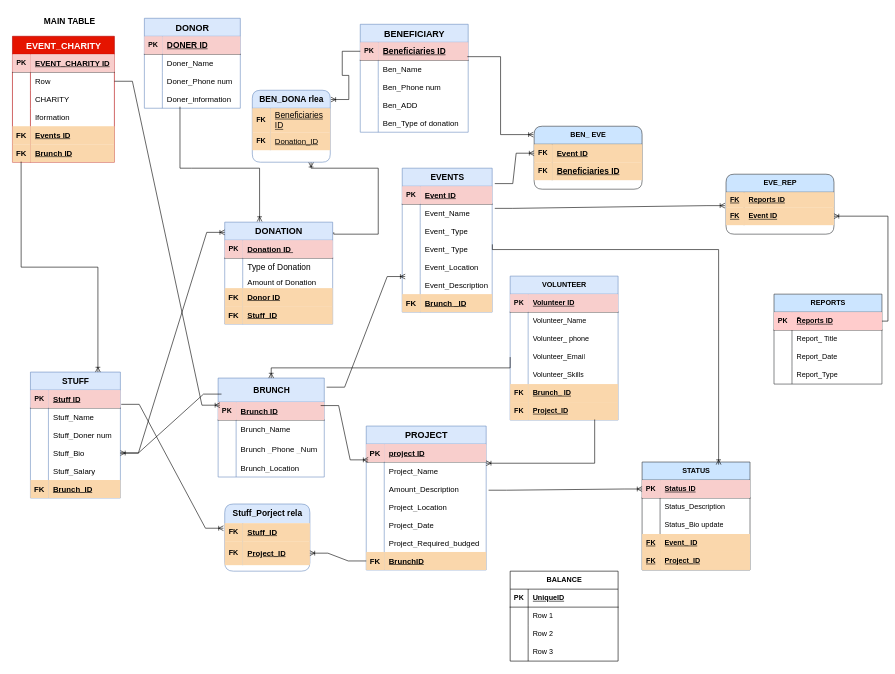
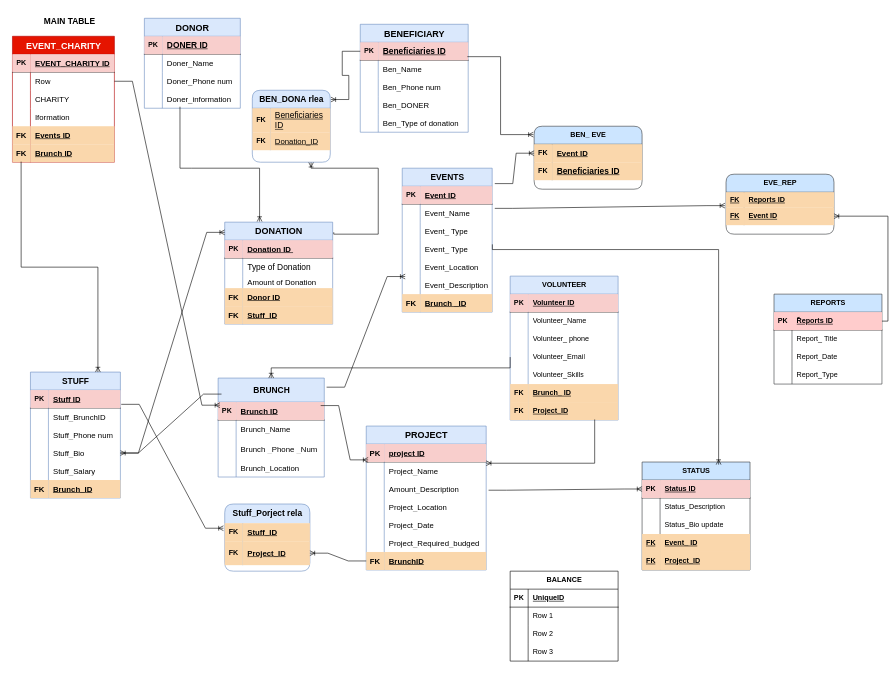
- <mxCell id="81" value="&lt;font style=&quot;font-size: 13px;&quot;&gt;Ben_ADD&lt;/font&gt;" style="shape=partialRectangle;connectable=0;fillColor=none;top=0;left=0;bottom=0;right=0;align=left;spacingLeft=6;overflow=hidden;whiteSpace=wrap;html=1;" parent="79" vertex="1"><mxGeometry x="30" width="150" height="30" as="geometry"><mxRectangle width="150" height="30" as="alternateBounds" /></mxGeometry></mxCell>
+ <mxCell id="81" value="&lt;font style=&quot;font-size: 13px;&quot;&gt;Ben_DONER&lt;/font&gt;" style="shape=partialRectangle;connectable=0;fillColor=none;top=0;left=0;bottom=0;right=0;align=left;spacingLeft=6;overflow=hidden;whiteSpace=wrap;html=1;" parent="79" vertex="1"><mxGeometry x="30" width="150" height="30" as="geometry"><mxRectangle width="150" height="30" as="alternateBounds" /></mxGeometry></mxCell>
- <mxCell id="40" value="&lt;font style=&quot;font-size: 13px;&quot;&gt;Stuff_Name&lt;span style=&quot;white-space: pre;&quot;&gt;&#09;&lt;/span&gt;&lt;span style=&quot;white-space: pre;&quot;&gt;&#09;&lt;/span&gt;&lt;/font&gt;" style="shape=partialRectangle;connectable=0;fillColor=none;top=0;left=0;bottom=0;right=0;align=left;spacingLeft=6;overflow=hidden;whiteSpace=wrap;html=1;" parent="38" vertex="1"><mxGeometry x="30" width="120" height="30" as="geometry"><mxRectangle width="120" height="30" as="alternateBounds" /></mxGeometry></mxCell>
+ <mxCell id="40" value="&lt;font style=&quot;font-size: 13px;&quot;&gt;Stuff_BrunchID&lt;span style=&quot;white-space: pre;&quot;&gt;&#09;&lt;/span&gt;&lt;span style=&quot;white-space: pre;&quot;&gt;&#09;&lt;/span&gt;&lt;/font&gt;" style="shape=partialRectangle;connectable=0;fillColor=none;top=0;left=0;bottom=0;right=0;align=left;spacingLeft=6;overflow=hidden;whiteSpace=wrap;html=1;" parent="38" vertex="1"><mxGeometry x="30" width="120" height="30" as="geometry"><mxRectangle width="120" height="30" as="alternateBounds" /></mxGeometry></mxCell>
- <mxCell id="43" value="&lt;font style=&quot;font-size: 13px;&quot;&gt;Stuff_Doner num&lt;/font&gt;" style="shape=partialRectangle;connectable=0;fillColor=none;top=0;left=0;bottom=0;right=0;align=left;spacingLeft=6;overflow=hidden;whiteSpace=wrap;html=1;" parent="41" vertex="1"><mxGeometry x="30" width="120" height="30" as="geometry"><mxRectangle width="120" height="30" as="alternateBounds" /></mxGeometry></mxCell>
+ <mxCell id="43" value="&lt;font style=&quot;font-size: 13px;&quot;&gt;Stuff_Phone num&lt;/font&gt;" style="shape=partialRectangle;connectable=0;fillColor=none;top=0;left=0;bottom=0;right=0;align=left;spacingLeft=6;overflow=hidden;whiteSpace=wrap;html=1;" parent="41" vertex="1"><mxGeometry x="30" width="120" height="30" as="geometry"><mxRectangle width="120" height="30" as="alternateBounds" /></mxGeometry></mxCell>
